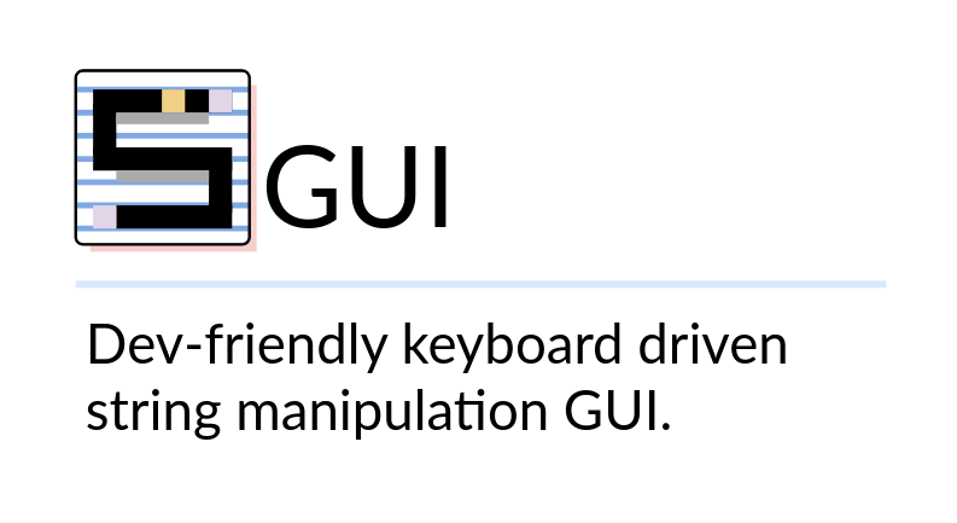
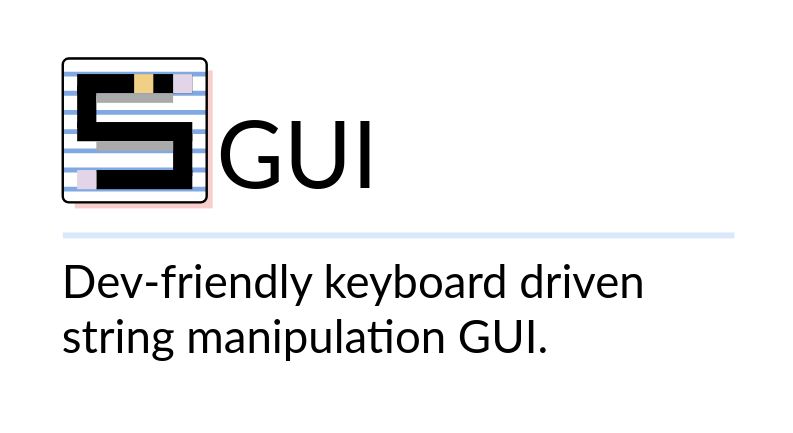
- <mxCell id="27" value="Dev-friendly keyboard driven string manipulation GUI." style="text;html=1;strokeColor=none;fillColor=none;align=left;verticalAlign=middle;whiteSpace=wrap;rounded=0;fontFamily=Lato;fontSize=76;" vertex="1" parent="1"><mxGeometry x="116" y="418" width="1160" height="200" as="geometry" /></mxCell>
+ <mxCell id="27" value="Dev-friendly keyboard driven string manipulation GUI." style="text;html=1;strokeColor=none;fillColor=none;align=left;verticalAlign=middle;whiteSpace=wrap;rounded=0;fontFamily=Lato;fontSize=76;" vertex="1" parent="1"><mxGeometry x="101" y="413" width="1160" height="200" as="geometry" /></mxCell>
